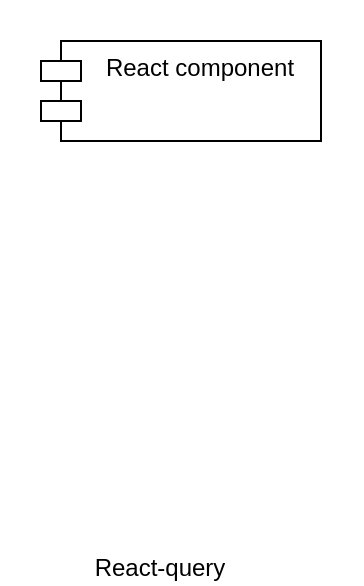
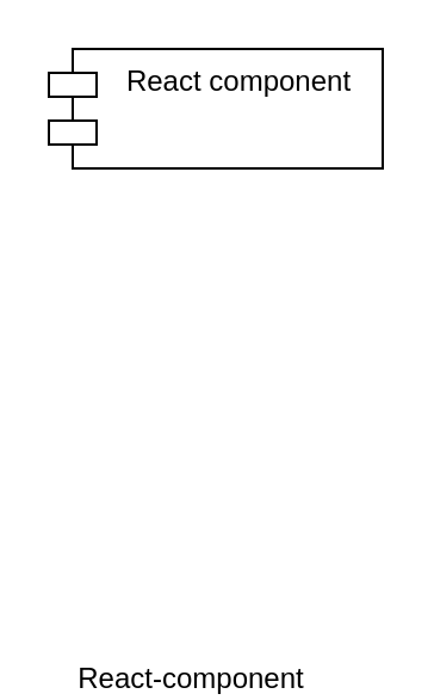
- <mxCell id="3" value="React-query&#10;" style="shape=image;imageAspect=0;aspect=fixed;verticalLabelPosition=bottom;verticalAlign=top;image=https://react-query.tanstack.com/_next/static/images/emblem-light-628080660fddb35787ff6c77e97ca43e.svg;" vertex="1" parent="1"><mxGeometry x="20" y="150" width="120" height="120" as="geometry" /></mxCell>
+ <mxCell id="3" value="React-component&#10;" style="shape=image;imageAspect=0;aspect=fixed;verticalLabelPosition=bottom;verticalAlign=top;image=https://react-query.tanstack.com/_next/static/images/emblem-light-628080660fddb35787ff6c77e97ca43e.svg;" vertex="1" parent="1"><mxGeometry x="20" y="150" width="120" height="120" as="geometry" /></mxCell>
